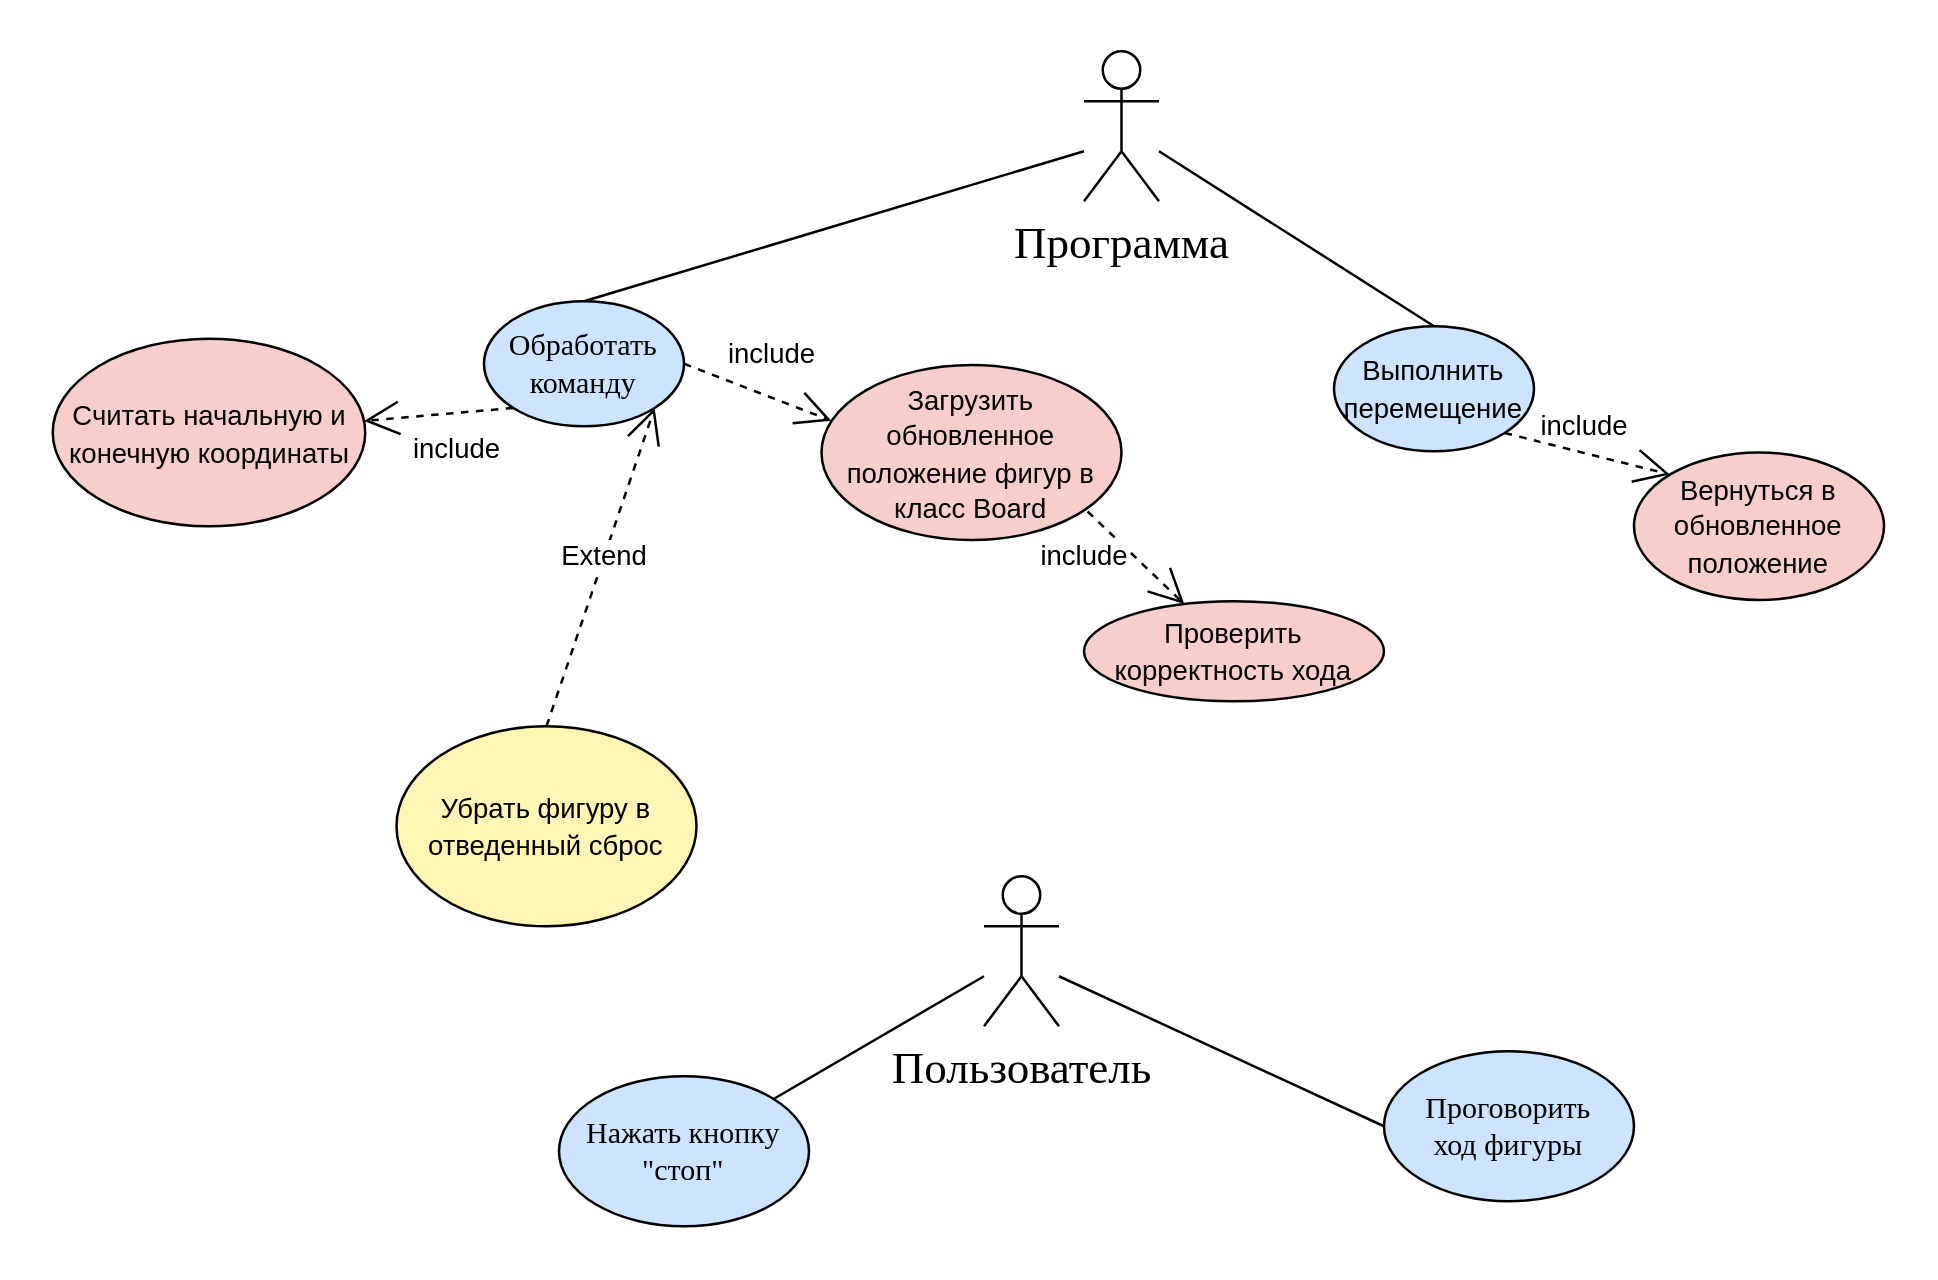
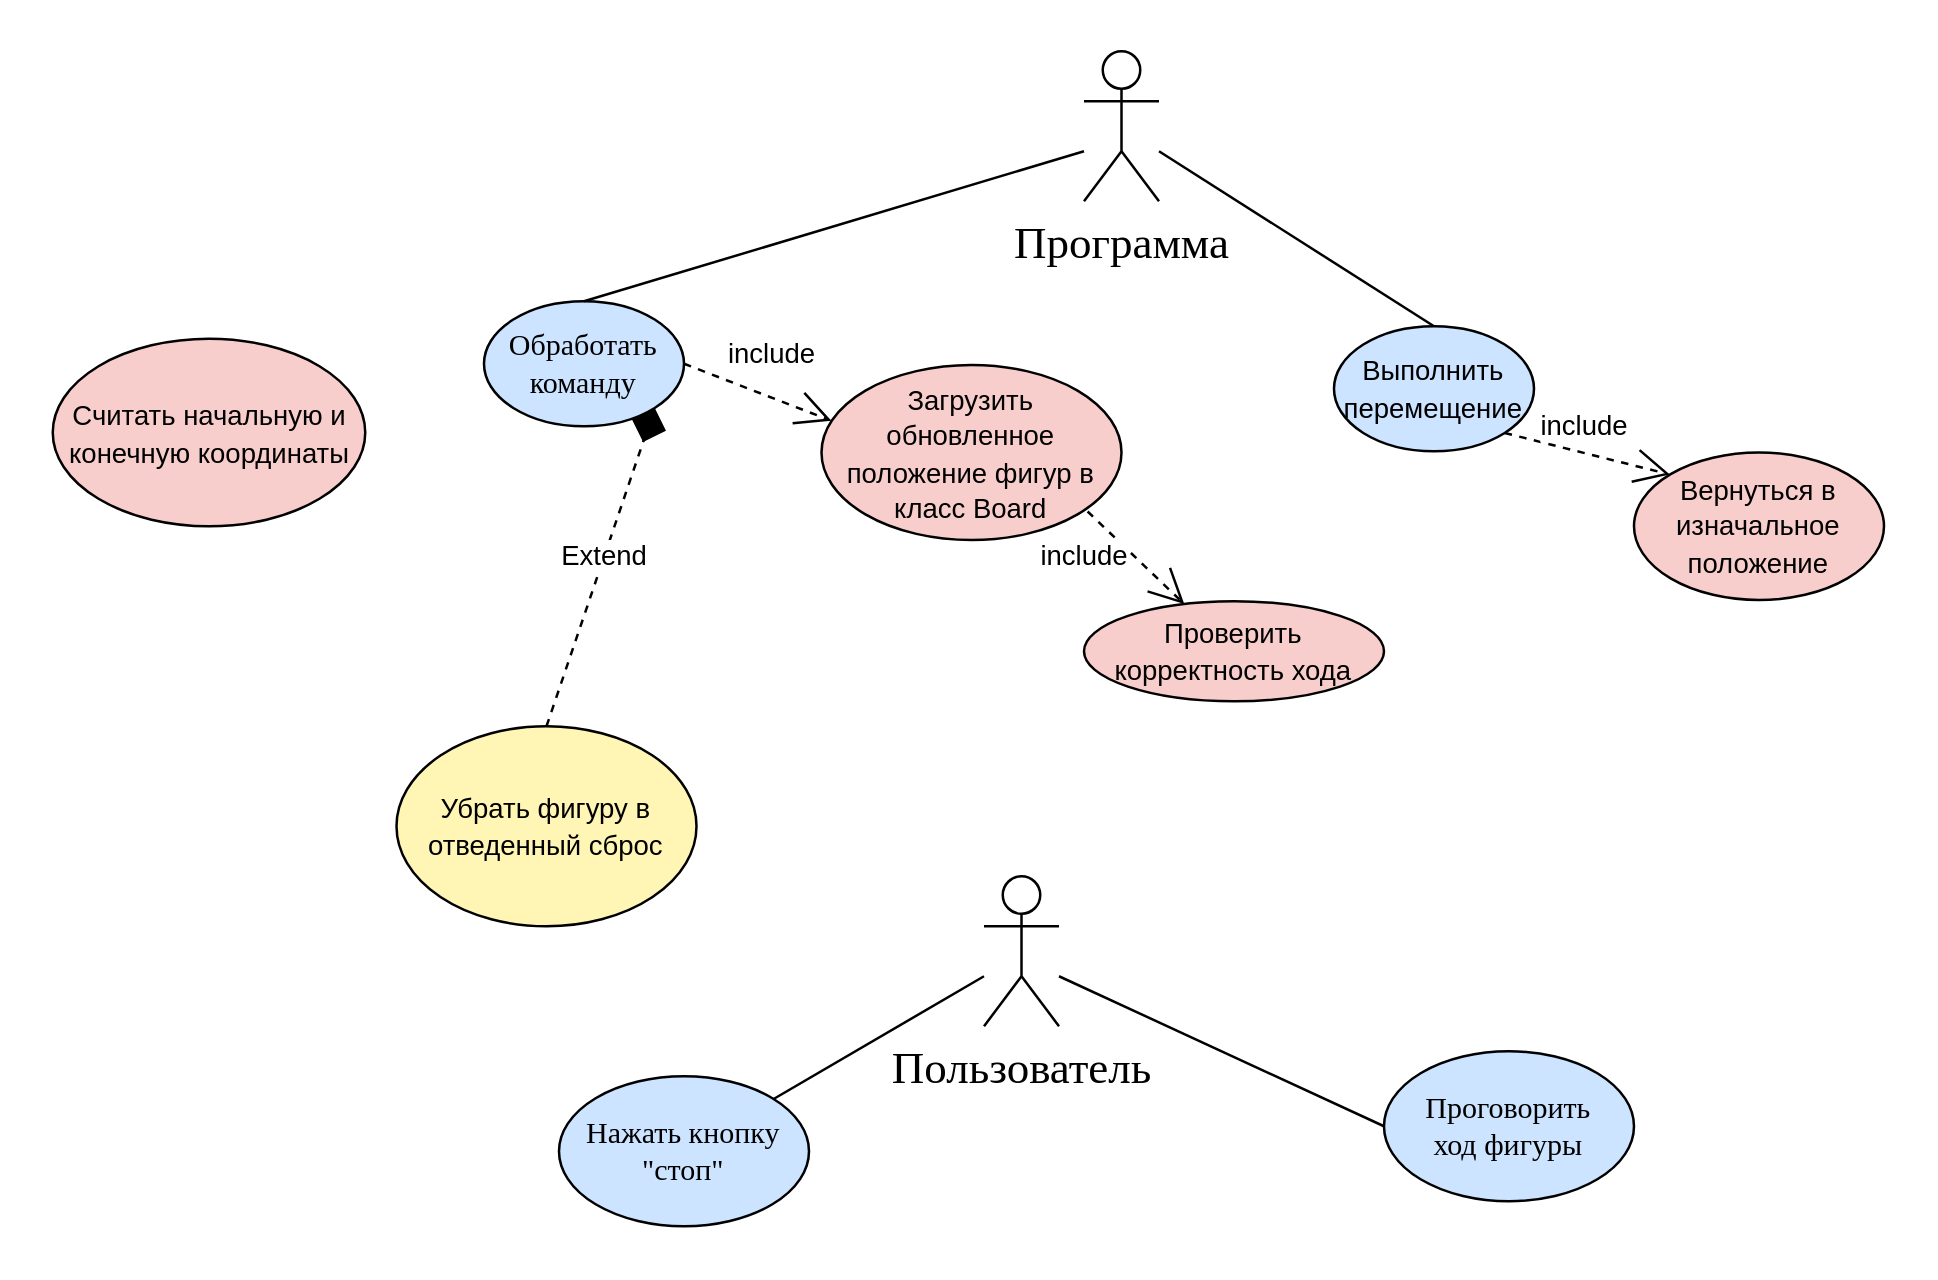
- <mxCell id="11" value="include" style="endArrow=open;endSize=12;dashed=1;html=1;exitX=0;exitY=1;exitDx=0;exitDy=0;" edge="1" parent="1" source="8" target="10"><mxGeometry x="-0.189" y="13" width="160" relative="1" as="geometry"><mxPoint x="413" y="240" as="sourcePoint" /><mxPoint x="614.824" y="123.545" as="targetPoint" /><Array as="points" /><mxPoint y="1" as="offset" /></mxGeometry></mxCell>
- <mxCell id="14" value="Extend" style="endArrow=open;endSize=12;dashed=1;html=1;entryX=1;entryY=1;entryDx=0;entryDy=0;exitX=0.5;exitY=0;exitDx=0;exitDy=0;" edge="1" parent="1" source="15" target="8"><mxGeometry x="0.072" y="-1" width="160" relative="1" as="geometry"><mxPoint x="573" y="390" as="sourcePoint" /><mxPoint x="454" y="211" as="targetPoint" /><Array as="points" /><mxPoint x="-1" as="offset" /></mxGeometry></mxCell>
+ <mxCell id="14" value="Extend" style="endArrow=diamond;endSize=12;dashed=1;html=1;entryX=1;entryY=1;entryDx=0;entryDy=0;exitX=0.5;exitY=0;exitDx=0;exitDy=0;" edge="1" parent="1" source="15" target="8"><mxGeometry x="0.072" y="-1" width="160" relative="1" as="geometry"><mxPoint x="573" y="390" as="sourcePoint" /><mxPoint x="454" y="211" as="targetPoint" /><Array as="points" /><mxPoint x="-1" as="offset" /></mxGeometry></mxCell>
- <mxCell id="18" value="&lt;font style=&quot;font-size: 11px&quot;&gt;Вернуться в обновленное положение&lt;/font&gt;" style="ellipse;whiteSpace=wrap;html=1;fillColor=#F8CECC;" vertex="1" parent="1"><mxGeometry x="653" y="180.5" width="100" height="59" as="geometry" /></mxCell>
+ <mxCell id="18" value="&lt;font style=&quot;font-size: 11px&quot;&gt;Вернуться в изначальное положение&lt;/font&gt;" style="ellipse;whiteSpace=wrap;html=1;fillColor=#F8CECC;" vertex="1" parent="1"><mxGeometry x="653" y="180.5" width="100" height="59" as="geometry" /></mxCell>
